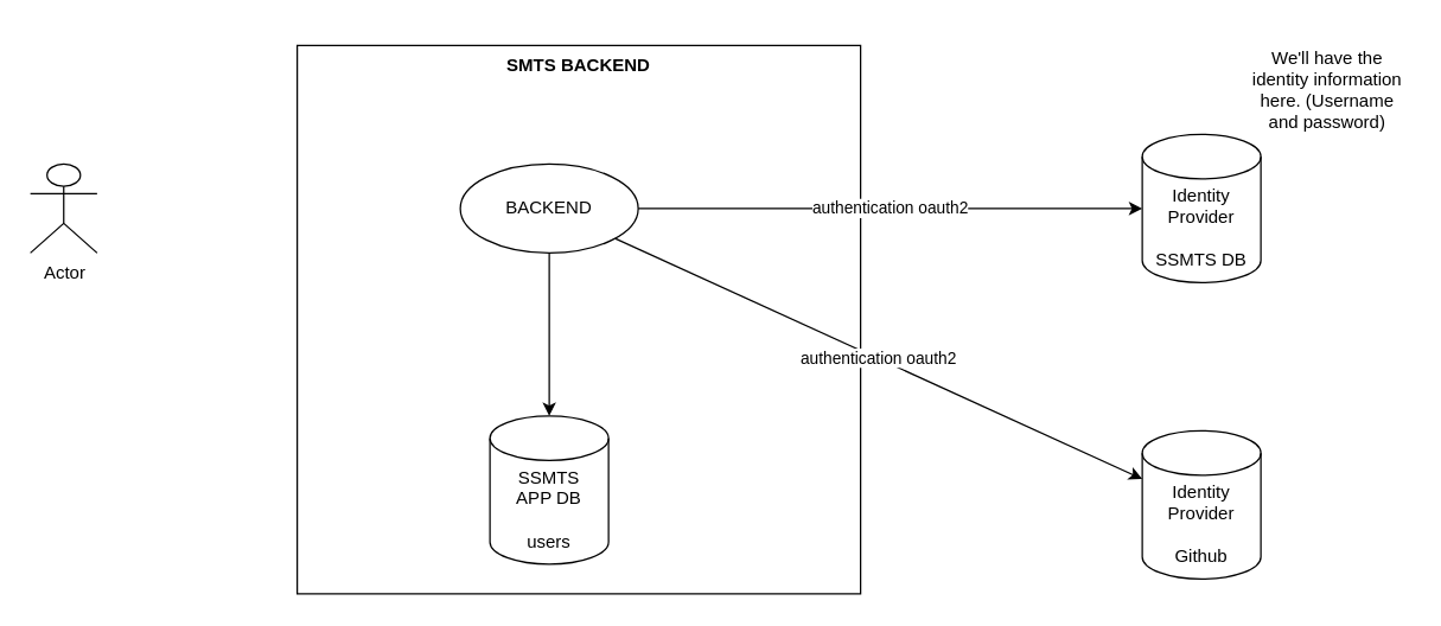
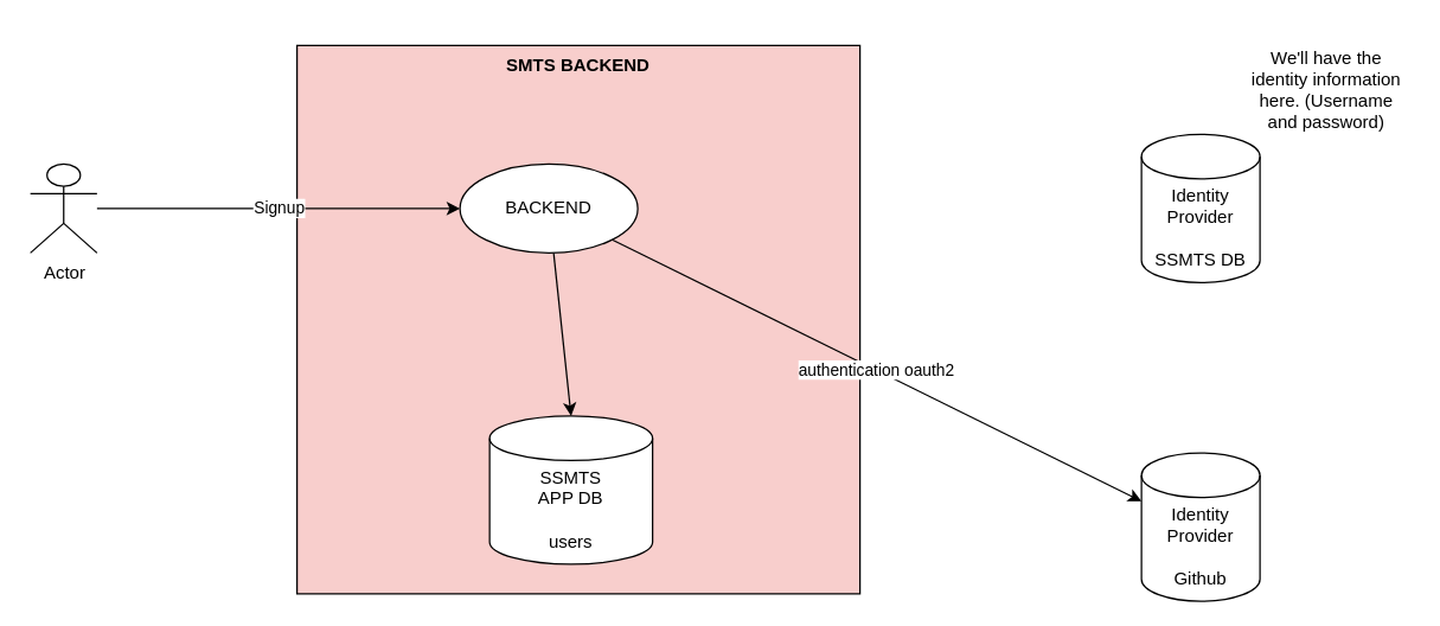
+ <mxCell id="11" value="Signup" style="edgeStyle=none;html=1;entryX=0;entryY=0.5;entryDx=0;entryDy=0;" parent="1" source="12" target="10" edge="1"><mxGeometry relative="1" as="geometry" /></mxCell>
- <mxCell id="7" value="authentication oauth2" style="edgeStyle=none;html=1;entryX=0;entryY=0.5;entryDx=0;entryDy=0;entryPerimeter=0;" parent="1" source="10" target="3" edge="1"><mxGeometry relative="1" as="geometry" /></mxCell>
- <mxCell id="2" value="SMTS BACKEND" style="rounded=0;whiteSpace=wrap;html=1;verticalAlign=top;fontStyle=1" parent="1" vertex="1"><mxGeometry x="200" y="30" width="380" height="370" as="geometry" /></mxCell>
+ <mxCell id="2" value="SMTS BACKEND" style="rounded=0;whiteSpace=wrap;html=1;verticalAlign=top;fontStyle=1;fillColor=#f8cecc;" parent="1" vertex="1"><mxGeometry x="200" y="30" width="380" height="370" as="geometry" /></mxCell>
- <mxCell id="5" value="SSMTS&lt;br&gt;APP DB&lt;br&gt;&lt;br&gt;users" style="shape=cylinder3;whiteSpace=wrap;html=1;boundedLbl=1;backgroundOutline=1;size=15;" parent="1" vertex="1"><mxGeometry x="330" y="280" width="80" height="100" as="geometry" /></mxCell>
+ <mxCell id="5" value="SSMTS&lt;br&gt;APP DB&lt;br&gt;&lt;br&gt;users" style="shape=cylinder3;whiteSpace=wrap;html=1;boundedLbl=1;backgroundOutline=1;size=15;" parent="1" vertex="1"><mxGeometry x="330" y="280" width="110" height="100" as="geometry" /></mxCell>
- <mxCell id="6" value="Identity&lt;br&gt;Provider&lt;br&gt;&lt;br&gt;Github" style="shape=cylinder3;whiteSpace=wrap;html=1;boundedLbl=1;backgroundOutline=1;size=15;" parent="1" vertex="1"><mxGeometry x="770" y="290" width="80" height="100" as="geometry" /></mxCell>
+ <mxCell id="6" value="Identity&lt;br&gt;Provider&lt;br&gt;&lt;br&gt;Github" style="shape=cylinder3;whiteSpace=wrap;html=1;boundedLbl=1;backgroundOutline=1;size=15;" parent="1" vertex="1"><mxGeometry x="770" y="305" width="80" height="100" as="geometry" /></mxCell>
